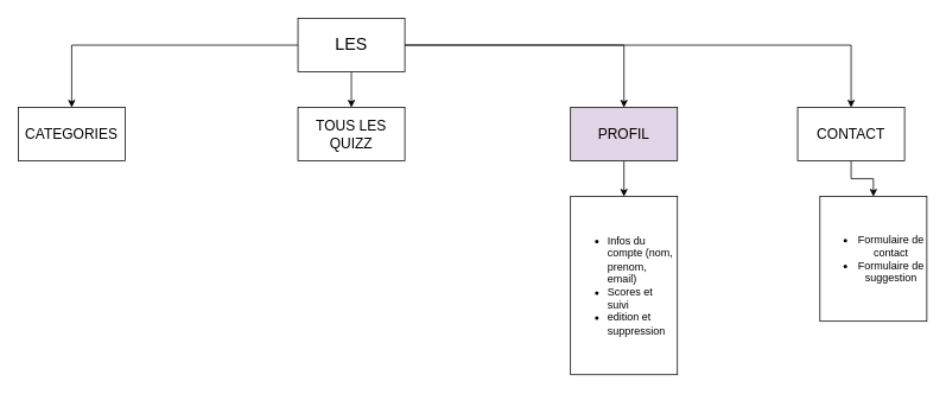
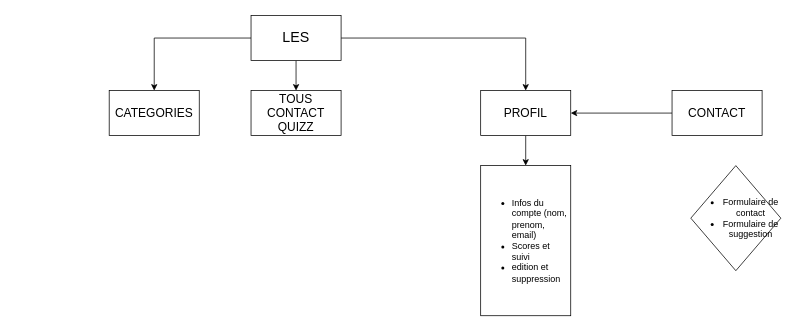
- <mxCell id="5" style="edgeStyle=orthogonalEdgeStyle;rounded=0;orthogonalLoop=1;jettySize=auto;html=1;entryX=0.5;entryY=0;entryDx=0;entryDy=0;" edge="1" parent="1" source="6" target="11"><mxGeometry relative="1" as="geometry" /></mxCell>
- <mxCell id="7" value="&lt;font style=&quot;font-size: 16px;&quot;&gt;CATEGORIES&lt;/font&gt;" style="rounded=0;whiteSpace=wrap;html=1;" vertex="1" parent="1"><mxGeometry x="20" y="120" width="120" height="60" as="geometry" /></mxCell>
+ <mxCell id="7" value="&lt;font style=&quot;font-size: 16px;&quot;&gt;CATEGORIES&lt;/font&gt;" style="rounded=0;whiteSpace=wrap;html=1;" vertex="1" parent="1"><mxGeometry x="145" y="120" width="120" height="60" as="geometry" /></mxCell>
- <mxCell id="12" value="&lt;font style=&quot;font-size: 16px;&quot;&gt;TOUS LES QUIZZ&lt;/font&gt;" style="rounded=0;whiteSpace=wrap;html=1;" vertex="1" parent="1"><mxGeometry x="334" y="120" width="120" height="60" as="geometry" /></mxCell>
+ <mxCell id="12" value="&lt;font style=&quot;font-size: 16px;&quot;&gt;TOUS CONTACT QUIZZ&lt;/font&gt;" style="rounded=0;whiteSpace=wrap;html=1;" vertex="1" parent="1"><mxGeometry x="334" y="120" width="120" height="60" as="geometry" /></mxCell>
- <mxCell id="9" value="&lt;font style=&quot;font-size: 16px;&quot;&gt;PROFIL&lt;/font&gt;" style="rounded=0;whiteSpace=wrap;html=1;fillColor=#e1d5e7;" vertex="1" parent="1"><mxGeometry x="640" y="120" width="120" height="60" as="geometry" /></mxCell>
+ <mxCell id="9" value="&lt;font style=&quot;font-size: 16px;&quot;&gt;PROFIL&lt;/font&gt;" style="rounded=0;whiteSpace=wrap;html=1;" vertex="1" parent="1"><mxGeometry x="640" y="120" width="120" height="60" as="geometry" /></mxCell>
- <mxCell id="10" style="edgeStyle=orthogonalEdgeStyle;rounded=0;orthogonalLoop=1;jettySize=auto;html=1;entryX=0.5;entryY=0;entryDx=0;entryDy=0;" edge="1" parent="1" source="11" target="13"><mxGeometry relative="1" as="geometry" /></mxCell>
+ <mxCell id="10" style="edgeStyle=orthogonalEdgeStyle;rounded=0;orthogonalLoop=1;jettySize=auto;html=1;" edge="1" parent="1" source="11" target="9"><mxGeometry relative="1" as="geometry" /></mxCell>
- <mxCell id="13" value="&lt;ul&gt;&lt;li&gt;Formulaire de contact&lt;/li&gt;&lt;li&gt;Formulaire de suggestion&lt;/li&gt;&lt;/ul&gt;" style="rounded=0;whiteSpace=wrap;html=1;" vertex="1" parent="1"><mxGeometry x="920" y="220" width="120" height="140" as="geometry" /></mxCell>
+ <mxCell id="13" value="&lt;ul&gt;&lt;li&gt;Formulaire de contact&lt;/li&gt;&lt;li&gt;Formulaire de suggestion&lt;/li&gt;&lt;/ul&gt;" style="rhombus;whiteSpace=wrap;html=1;" vertex="1" parent="1"><mxGeometry x="920" y="220" width="120" height="140" as="geometry" /></mxCell>
